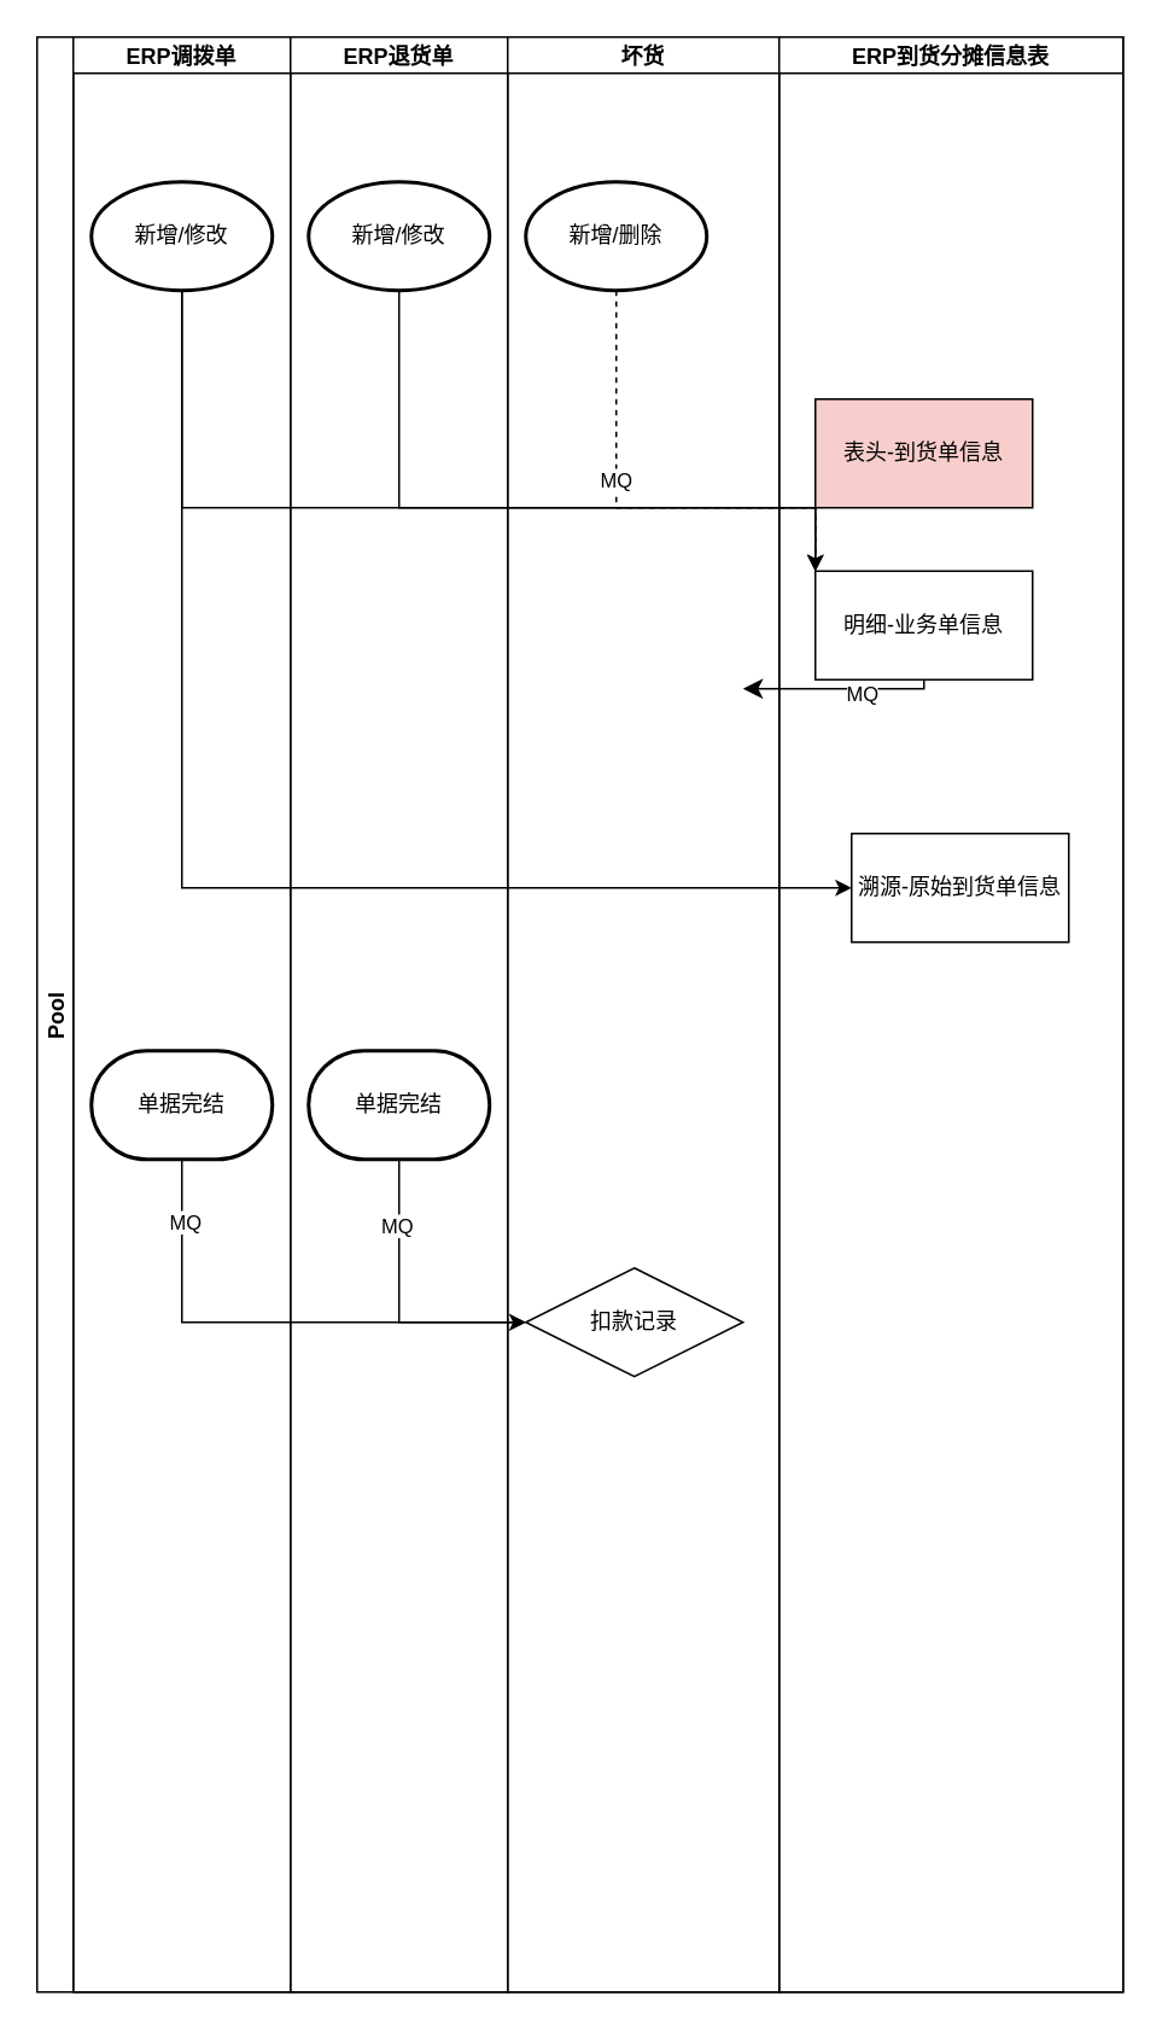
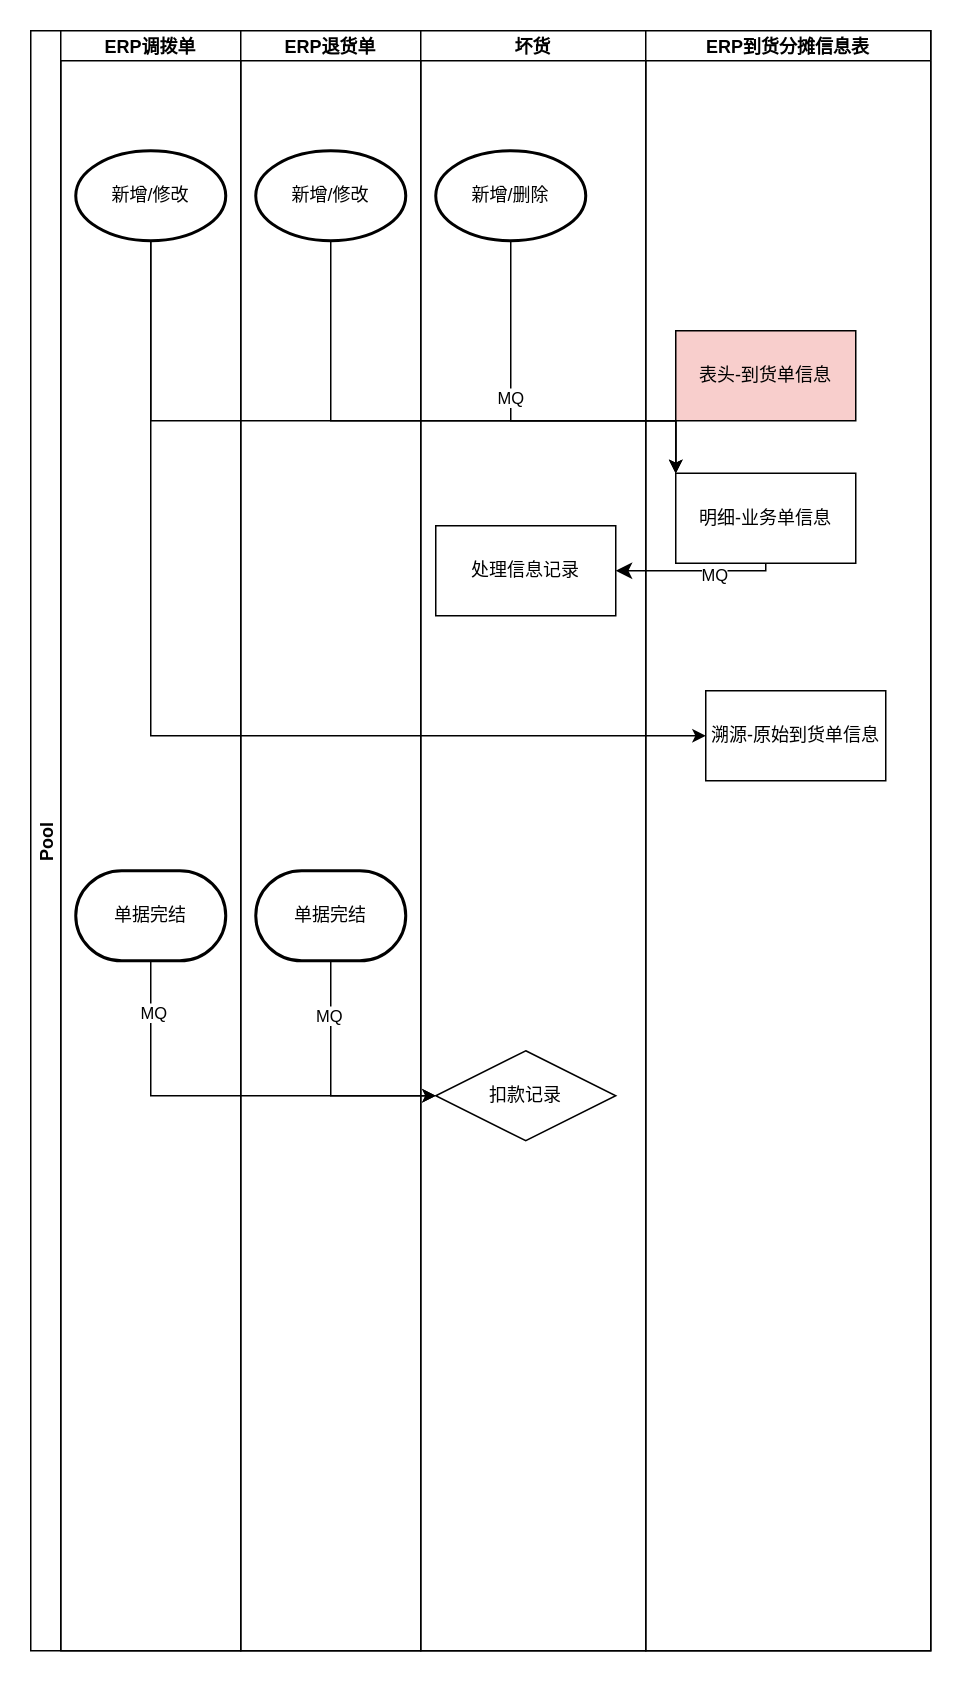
- <mxCell id="17" style="edgeStyle=orthogonalEdgeStyle;rounded=0;orthogonalLoop=1;jettySize=auto;html=1;exitX=0.5;exitY=1;exitDx=0;exitDy=0;exitPerimeter=0;entryX=0;entryY=0;entryDx=0;entryDy=0;dashed=1;" edge="1" parent="2" source="10" target="15"><mxGeometry relative="1" as="geometry"><Array as="points"><mxPoint x="320" y="260" /></Array></mxGeometry></mxCell>
+ <mxCell id="17" style="edgeStyle=orthogonalEdgeStyle;rounded=0;orthogonalLoop=1;jettySize=auto;html=1;exitX=0.5;exitY=1;exitDx=0;exitDy=0;exitPerimeter=0;entryX=0;entryY=0;entryDx=0;entryDy=0;" edge="1" parent="2" source="10" target="15"><mxGeometry relative="1" as="geometry"><Array as="points"><mxPoint x="320" y="260" /></Array></mxGeometry></mxCell>
+ <mxCell id="12" value="处理信息记录" style="whiteSpace=wrap;html=1;align=center;treeFolding=1;treeMoving=1;newEdgeStyle={&quot;edgeStyle&quot;:&quot;elbowEdgeStyle&quot;,&quot;startArrow&quot;:&quot;none&quot;,&quot;endArrow&quot;:&quot;none&quot;};" vertex="1" parent="9"><mxGeometry x="10" y="330" width="120" height="60" as="geometry" /></mxCell>
